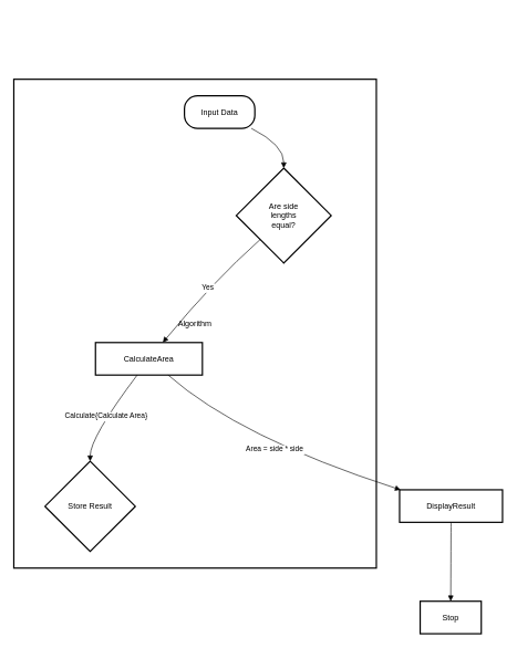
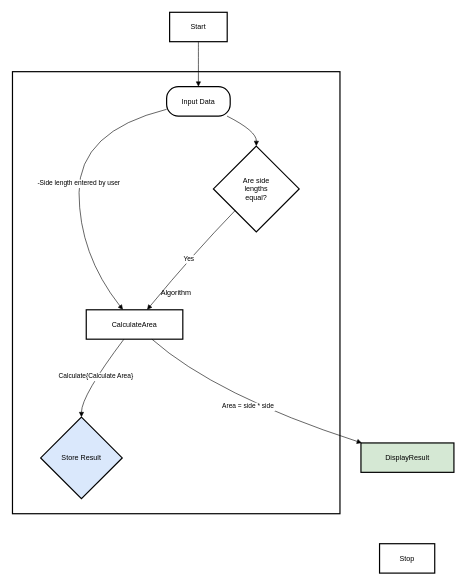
+ <mxCell id="3" value="Start" style="whiteSpace=wrap;strokeWidth=2;" vertex="1" parent="1"><mxGeometry x="282" y="20" width="96" height="49" as="geometry" /></mxCell>
+ <mxCell id="10" value="" style="curved=1;startArrow=none;endArrow=block;exitX=0.5;exitY=1;entryX=0.5;entryY=0;" edge="1" parent="1" source="3" target="4"><mxGeometry relative="1" as="geometry"><Array as="points" /></mxGeometry></mxCell>
+ <mxCell id="11" value="-Side length entered by user" style="curved=1;startArrow=none;endArrow=block;exitX=0;exitY=0.77;entryX=0.38;entryY=0;" edge="1" parent="1" source="4" target="5"><mxGeometry relative="1" as="geometry"><Array as="points"><mxPoint x="131" y="218" /><mxPoint x="131" y="423" /></Array></mxGeometry></mxCell>
- <mxCell id="8" value="Are side &#10; lengths &#10; equal?" style="rhombus;strokeWidth=2;whiteSpace=wrap;" vertex="1" parent="1"><mxGeometry x="355" y="253" width="143" height="143" as="geometry" /></mxCell>
+ <mxCell id="8" value="Are side &#10; lengths &#10; equal?" style="rhombus;strokeWidth=2;whiteSpace=wrap;" vertex="1" parent="1"><mxGeometry x="355" y="243" width="143" height="143" as="geometry" /></mxCell>
- <mxCell id="9" value="Store Result" style="rhombus;strokeWidth=2;whiteSpace=wrap;" vertex="1" parent="1"><mxGeometry x="67" y="695" width="136" height="136" as="geometry" /></mxCell>
+ <mxCell id="9" value="Store Result" style="rhombus;strokeWidth=2;whiteSpace=wrap;fillColor=#dae8fc;" vertex="1" parent="1"><mxGeometry x="67" y="695" width="136" height="136" as="geometry" /></mxCell>
- <mxCell id="6" value="DisplayResult" style="whiteSpace=wrap;strokeWidth=2;" vertex="1" parent="1"><mxGeometry x="601" y="738" width="155" height="49" as="geometry" /></mxCell>
+ <mxCell id="6" value="DisplayResult" style="whiteSpace=wrap;strokeWidth=2;fillColor=#d5e8d4;" vertex="1" parent="1"><mxGeometry x="601" y="738" width="155" height="49" as="geometry" /></mxCell>
- <mxCell id="13" value="" style="curved=1;startArrow=none;endArrow=block;exitX=0.5;exitY=1.01;entryX=0.5;entryY=0;" edge="1" parent="1" source="6" target="7"><mxGeometry relative="1" as="geometry"><Array as="points" /></mxGeometry></mxCell>
